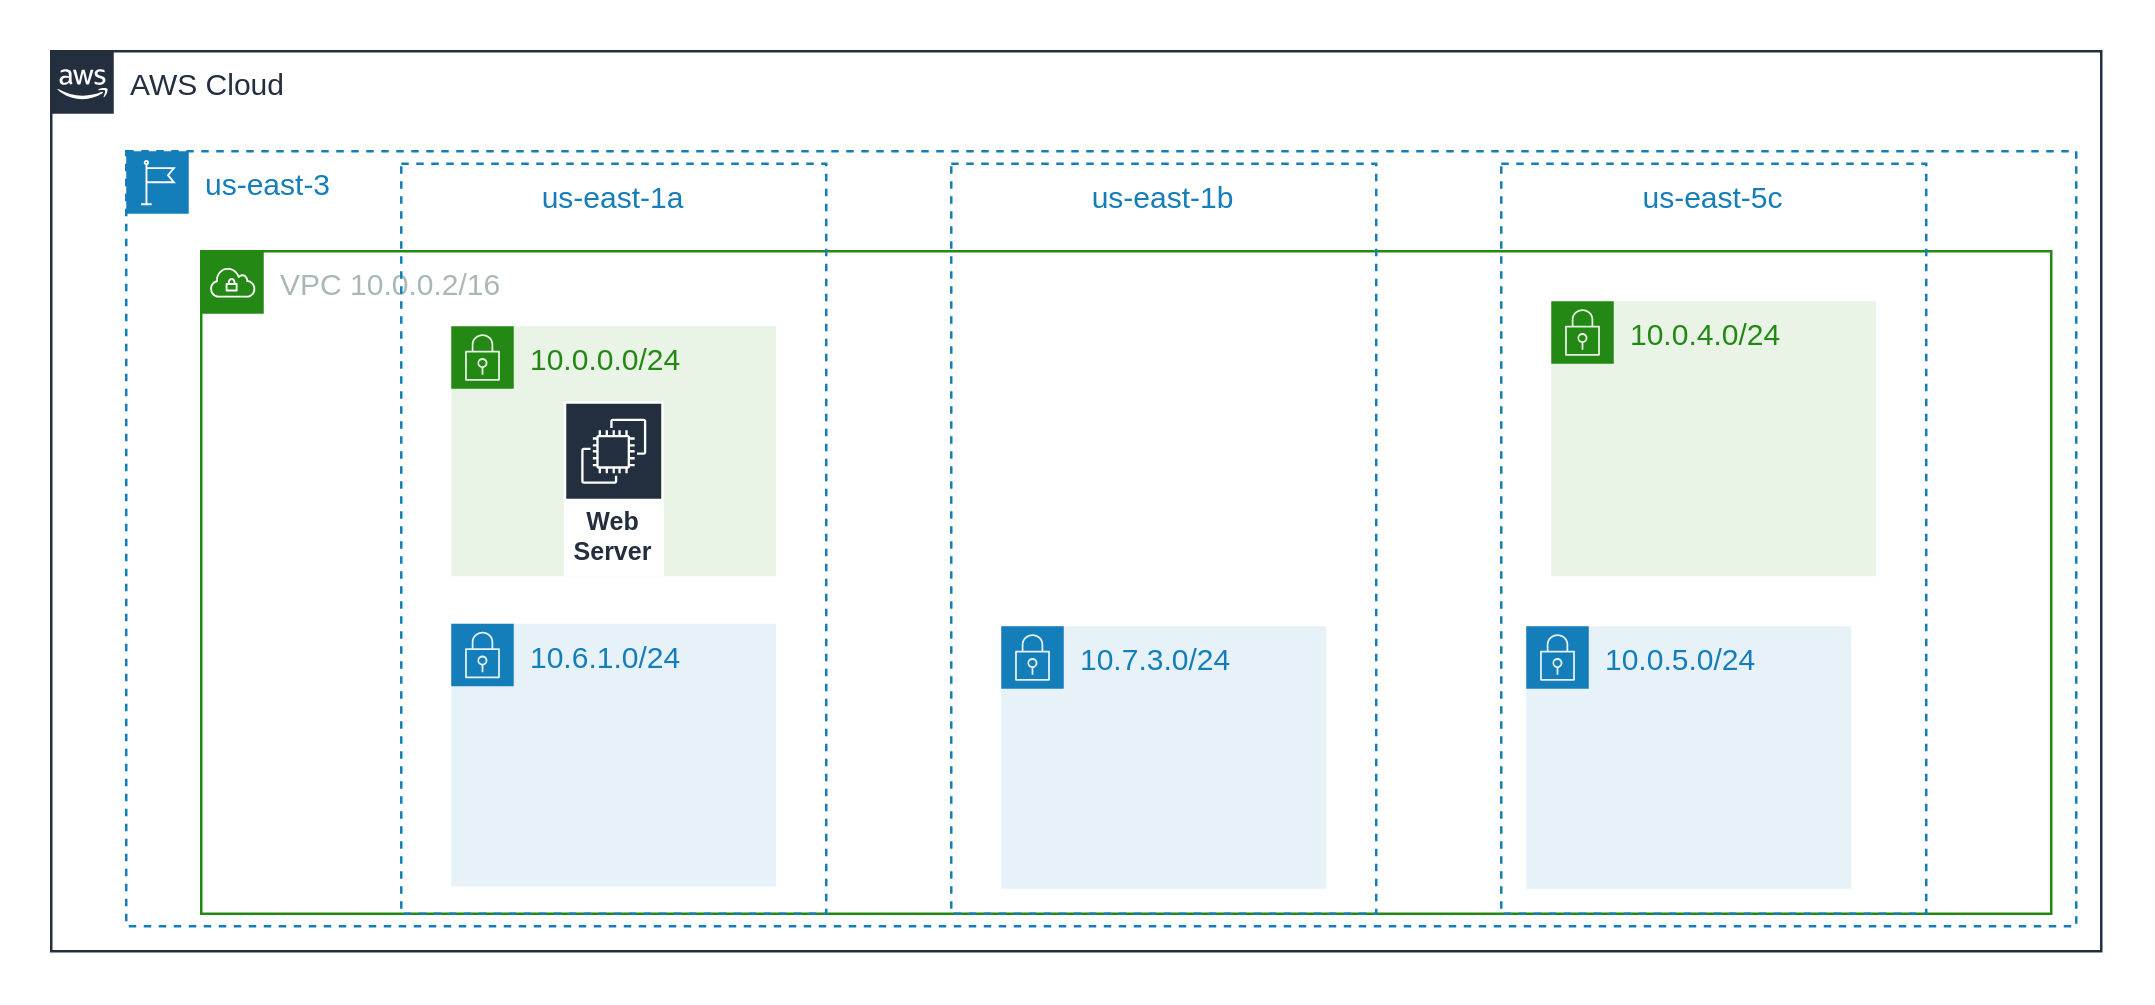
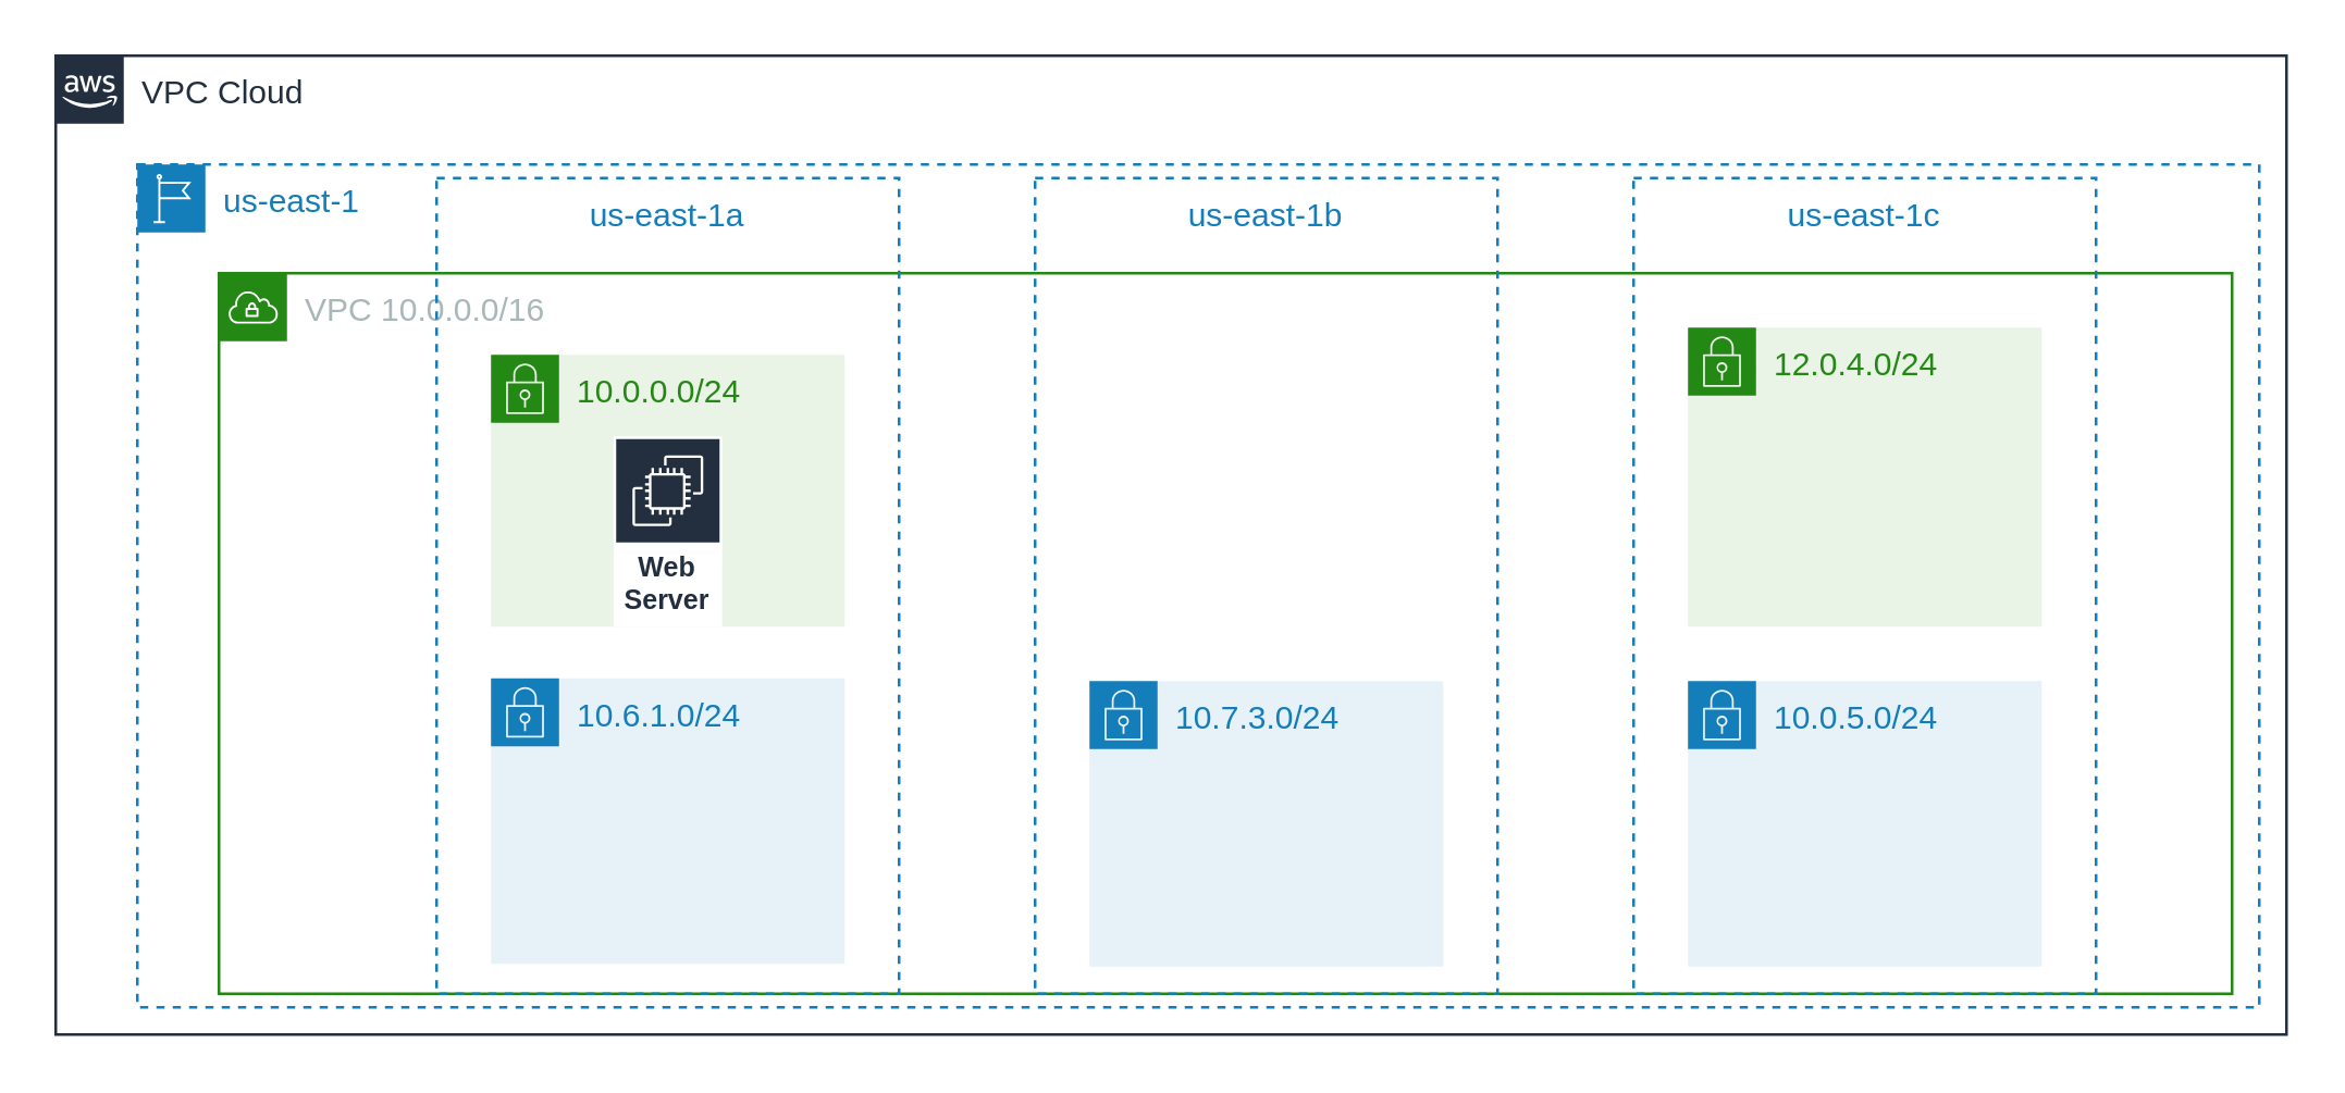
- <mxCell id="2" value="AWS Cloud" style="points=[[0,0],[0.25,0],[0.5,0],[0.75,0],[1,0],[1,0.25],[1,0.5],[1,0.75],[1,1],[0.75,1],[0.5,1],[0.25,1],[0,1],[0,0.75],[0,0.5],[0,0.25]];outlineConnect=0;gradientColor=none;html=1;whiteSpace=wrap;fontSize=12;fontStyle=0;container=1;pointerEvents=0;collapsible=0;recursiveResize=0;shape=mxgraph.aws4.group;grIcon=mxgraph.aws4.group_aws_cloud_alt;strokeColor=#232F3E;fillColor=none;verticalAlign=top;align=left;spacingLeft=30;fontColor=#232F3E;dashed=0;" parent="1" vertex="1"><mxGeometry x="20" y="20" width="820" height="360" as="geometry" /></mxCell>
+ <mxCell id="2" value="VPC Cloud" style="points=[[0,0],[0.25,0],[0.5,0],[0.75,0],[1,0],[1,0.25],[1,0.5],[1,0.75],[1,1],[0.75,1],[0.5,1],[0.25,1],[0,1],[0,0.75],[0,0.5],[0,0.25]];outlineConnect=0;gradientColor=none;html=1;whiteSpace=wrap;fontSize=12;fontStyle=0;container=1;pointerEvents=0;collapsible=0;recursiveResize=0;shape=mxgraph.aws4.group;grIcon=mxgraph.aws4.group_aws_cloud_alt;strokeColor=#232F3E;fillColor=none;verticalAlign=top;align=left;spacingLeft=30;fontColor=#232F3E;dashed=0;" parent="1" vertex="1"><mxGeometry x="20" y="20" width="820" height="360" as="geometry" /></mxCell>
- <mxCell id="3" value="us-east-3" style="points=[[0,0],[0.25,0],[0.5,0],[0.75,0],[1,0],[1,0.25],[1,0.5],[1,0.75],[1,1],[0.75,1],[0.5,1],[0.25,1],[0,1],[0,0.75],[0,0.5],[0,0.25]];outlineConnect=0;gradientColor=none;html=1;whiteSpace=wrap;fontSize=12;fontStyle=0;container=1;pointerEvents=0;collapsible=0;recursiveResize=0;shape=mxgraph.aws4.group;grIcon=mxgraph.aws4.group_region;strokeColor=#147EBA;fillColor=none;verticalAlign=top;align=left;spacingLeft=30;fontColor=#147EBA;dashed=1;" parent="2" vertex="1"><mxGeometry x="30" y="40" width="780" height="310" as="geometry" /></mxCell>
+ <mxCell id="3" value="us-east-1" style="points=[[0,0],[0.25,0],[0.5,0],[0.75,0],[1,0],[1,0.25],[1,0.5],[1,0.75],[1,1],[0.75,1],[0.5,1],[0.25,1],[0,1],[0,0.75],[0,0.5],[0,0.25]];outlineConnect=0;gradientColor=none;html=1;whiteSpace=wrap;fontSize=12;fontStyle=0;container=1;pointerEvents=0;collapsible=0;recursiveResize=0;shape=mxgraph.aws4.group;grIcon=mxgraph.aws4.group_region;strokeColor=#147EBA;fillColor=none;verticalAlign=top;align=left;spacingLeft=30;fontColor=#147EBA;dashed=1;" parent="2" vertex="1"><mxGeometry x="30" y="40" width="780" height="310" as="geometry" /></mxCell>
- <mxCell id="10" value="us-east-5c" style="fillColor=none;strokeColor=#147EBA;dashed=1;verticalAlign=top;fontStyle=0;fontColor=#147EBA;" vertex="1" parent="3"><mxGeometry x="550" y="5" width="170" height="300" as="geometry" /></mxCell>
+ <mxCell id="10" value="us-east-1c" style="fillColor=none;strokeColor=#147EBA;dashed=1;verticalAlign=top;fontStyle=0;fontColor=#147EBA;" vertex="1" parent="3"><mxGeometry x="550" y="5" width="170" height="300" as="geometry" /></mxCell>
- <mxCell id="4" value="VPC 10.0.0.2/16" style="points=[[0,0],[0.25,0],[0.5,0],[0.75,0],[1,0],[1,0.25],[1,0.5],[1,0.75],[1,1],[0.75,1],[0.5,1],[0.25,1],[0,1],[0,0.75],[0,0.5],[0,0.25]];outlineConnect=0;gradientColor=none;html=1;whiteSpace=wrap;fontSize=12;fontStyle=0;container=1;pointerEvents=0;collapsible=0;recursiveResize=0;shape=mxgraph.aws4.group;grIcon=mxgraph.aws4.group_vpc;strokeColor=#248814;fillColor=none;verticalAlign=top;align=left;spacingLeft=30;fontColor=#AAB7B8;dashed=0;" parent="3" vertex="1"><mxGeometry x="30" y="40" width="740" height="265" as="geometry" /></mxCell>
+ <mxCell id="4" value="VPC 10.0.0.0/16" style="points=[[0,0],[0.25,0],[0.5,0],[0.75,0],[1,0],[1,0.25],[1,0.5],[1,0.75],[1,1],[0.75,1],[0.5,1],[0.25,1],[0,1],[0,0.75],[0,0.5],[0,0.25]];outlineConnect=0;gradientColor=none;html=1;whiteSpace=wrap;fontSize=12;fontStyle=0;container=1;pointerEvents=0;collapsible=0;recursiveResize=0;shape=mxgraph.aws4.group;grIcon=mxgraph.aws4.group_vpc;strokeColor=#248814;fillColor=none;verticalAlign=top;align=left;spacingLeft=30;fontColor=#AAB7B8;dashed=0;" parent="3" vertex="1"><mxGeometry x="30" y="40" width="740" height="265" as="geometry" /></mxCell>
- <mxCell id="11" value="10.0.4.0/24" style="points=[[0,0],[0.25,0],[0.5,0],[0.75,0],[1,0],[1,0.25],[1,0.5],[1,0.75],[1,1],[0.75,1],[0.5,1],[0.25,1],[0,1],[0,0.75],[0,0.5],[0,0.25]];outlineConnect=0;gradientColor=none;html=1;whiteSpace=wrap;fontSize=12;fontStyle=0;container=1;pointerEvents=0;collapsible=0;recursiveResize=0;shape=mxgraph.aws4.group;grIcon=mxgraph.aws4.group_security_group;grStroke=0;strokeColor=#248814;fillColor=#E9F3E6;verticalAlign=top;align=left;spacingLeft=30;fontColor=#248814;dashed=0;" vertex="1" parent="3"><mxGeometry x="570" y="60" width="130" height="110" as="geometry" /></mxCell>
+ <mxCell id="11" value="12.0.4.0/24" style="points=[[0,0],[0.25,0],[0.5,0],[0.75,0],[1,0],[1,0.25],[1,0.5],[1,0.75],[1,1],[0.75,1],[0.5,1],[0.25,1],[0,1],[0,0.75],[0,0.5],[0,0.25]];outlineConnect=0;gradientColor=none;html=1;whiteSpace=wrap;fontSize=12;fontStyle=0;container=1;pointerEvents=0;collapsible=0;recursiveResize=0;shape=mxgraph.aws4.group;grIcon=mxgraph.aws4.group_security_group;grStroke=0;strokeColor=#248814;fillColor=#E9F3E6;verticalAlign=top;align=left;spacingLeft=30;fontColor=#248814;dashed=0;" vertex="1" parent="3"><mxGeometry x="570" y="60" width="130" height="110" as="geometry" /></mxCell>
- <mxCell id="12" value="10.0.5.0/24" style="points=[[0,0],[0.25,0],[0.5,0],[0.75,0],[1,0],[1,0.25],[1,0.5],[1,0.75],[1,1],[0.75,1],[0.5,1],[0.25,1],[0,1],[0,0.75],[0,0.5],[0,0.25]];outlineConnect=0;gradientColor=none;html=1;whiteSpace=wrap;fontSize=12;fontStyle=0;container=1;pointerEvents=0;collapsible=0;recursiveResize=0;shape=mxgraph.aws4.group;grIcon=mxgraph.aws4.group_security_group;grStroke=0;strokeColor=#147EBA;fillColor=#E6F2F8;verticalAlign=top;align=left;spacingLeft=30;fontColor=#147EBA;dashed=0;" vertex="1" parent="3"><mxGeometry x="560" y="190" width="130" height="105" as="geometry" /></mxCell>
+ <mxCell id="12" value="10.0.5.0/24" style="points=[[0,0],[0.25,0],[0.5,0],[0.75,0],[1,0],[1,0.25],[1,0.5],[1,0.75],[1,1],[0.75,1],[0.5,1],[0.25,1],[0,1],[0,0.75],[0,0.5],[0,0.25]];outlineConnect=0;gradientColor=none;html=1;whiteSpace=wrap;fontSize=12;fontStyle=0;container=1;pointerEvents=0;collapsible=0;recursiveResize=0;shape=mxgraph.aws4.group;grIcon=mxgraph.aws4.group_security_group;grStroke=0;strokeColor=#147EBA;fillColor=#E6F2F8;verticalAlign=top;align=left;spacingLeft=30;fontColor=#147EBA;dashed=0;" vertex="1" parent="3"><mxGeometry x="570" y="190" width="130" height="105" as="geometry" /></mxCell>
